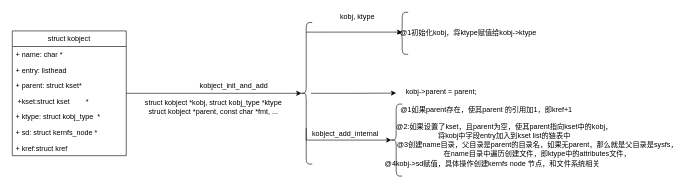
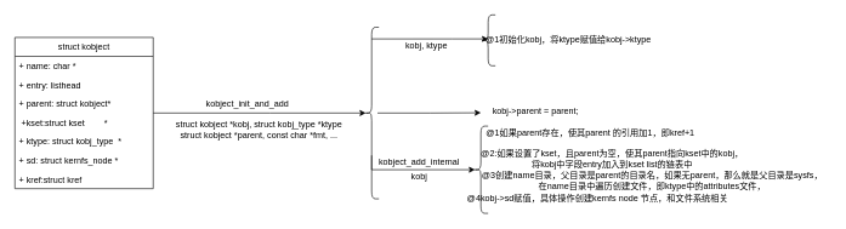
- <mxCell id="16" value="kobj, ktype" style="text;html=1;align=center;verticalAlign=middle;resizable=0;points=[];autosize=1;" vertex="1" parent="1"><mxGeometry x="560" y="18" width="70" height="20" as="geometry" /></mxCell>
+ <mxCell id="16" value="kobj, ktype" style="text;html=1;align=center;verticalAlign=middle;resizable=0;points=[];autosize=1;" vertex="1" parent="1"><mxGeometry x="550" y="53" width="70" height="20" as="geometry" /></mxCell>
- <mxCell id="5" value="+ parent: struct kset*" style="text;strokeColor=none;fillColor=none;align=left;verticalAlign=top;spacingLeft=4;spacingRight=4;overflow=hidden;rotatable=0;points=[[0,0.5],[1,0.5]];portConstraint=eastwest;" vertex="1" parent="2"><mxGeometry y="78" width="190" height="26" as="geometry" /></mxCell>
+ <mxCell id="5" value="+ parent: struct kobject*" style="text;strokeColor=none;fillColor=none;align=left;verticalAlign=top;spacingLeft=4;spacingRight=4;overflow=hidden;rotatable=0;points=[[0,0.5],[1,0.5]];portConstraint=eastwest;" vertex="1" parent="2"><mxGeometry y="78" width="190" height="26" as="geometry" /></mxCell>
- <mxCell id="15" value="kobject_init_and_add" style="text;html=1;align=center;verticalAlign=middle;resizable=0;points=[];autosize=1;" vertex="1" parent="1"><mxGeometry x="324" y="133" width="130" height="20" as="geometry" /></mxCell>
+ <mxCell id="15" value="kobject_init_and_add" style="text;html=1;align=center;verticalAlign=middle;resizable=0;points=[];autosize=1;" vertex="1" parent="1"><mxGeometry x="274" y="133" width="130" height="20" as="geometry" /></mxCell>
+ <mxCell id="22" value="kobj" style="text;html=1;align=center;verticalAlign=middle;resizable=0;points=[];autosize=1;" vertex="1" parent="1"><mxGeometry x="555" y="233" width="40" height="20" as="geometry" /></mxCell>
